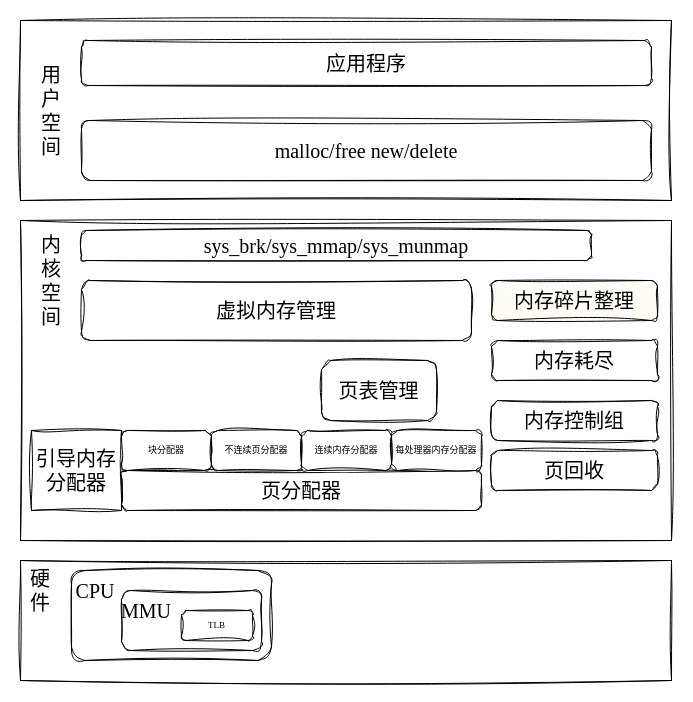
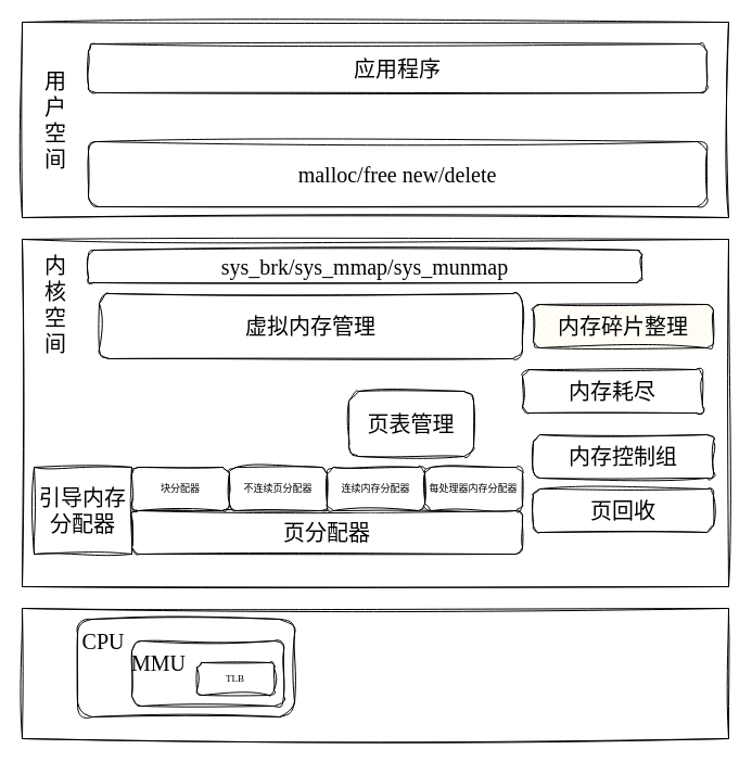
- <mxCell id="4" value="malloc/free new/delete" style="rounded=1;whiteSpace=wrap;html=1;sketch=1;hachureGap=4;jiggle=2;curveFitting=1;fontFamily=Architects Daughter;fontSource=https%3A%2F%2Ffonts.googleapis.com%2Fcss%3Ffamily%3DArchitects%2BDaughter;fontSize=20;" vertex="1" parent="1"><mxGeometry x="81" y="120" width="570" height="60" as="geometry" /></mxCell>
+ <mxCell id="4" value="malloc/free new/delete" style="rounded=1;whiteSpace=wrap;html=1;sketch=1;hachureGap=4;jiggle=2;curveFitting=1;fontFamily=Architects Daughter;fontSource=https%3A%2F%2Ffonts.googleapis.com%2Fcss%3Ffamily%3DArchitects%2BDaughter;fontSize=20;" vertex="1" parent="1"><mxGeometry x="81" y="130" width="570" height="60" as="geometry" /></mxCell>
- <mxCell id="8" value="虚拟内存管理" style="rounded=1;whiteSpace=wrap;html=1;sketch=1;hachureGap=4;jiggle=2;curveFitting=1;fontFamily=Architects Daughter;fontSource=https%3A%2F%2Ffonts.googleapis.com%2Fcss%3Ffamily%3DArchitects%2BDaughter;fontSize=20;" vertex="1" parent="1"><mxGeometry x="81" y="280" width="390" height="60" as="geometry" /></mxCell>
+ <mxCell id="8" value="虚拟内存管理" style="rounded=1;whiteSpace=wrap;html=1;sketch=1;hachureGap=4;jiggle=2;curveFitting=1;fontFamily=Architects Daughter;fontSource=https%3A%2F%2Ffonts.googleapis.com%2Fcss%3Ffamily%3DArchitects%2BDaughter;fontSize=20;" vertex="1" parent="1"><mxGeometry x="91" y="270" width="390" height="60" as="geometry" /></mxCell>
- <mxCell id="11" value="内存耗尽" style="rounded=1;whiteSpace=wrap;html=1;sketch=1;hachureGap=4;jiggle=2;curveFitting=1;fontFamily=Architects Daughter;fontSource=https%3A%2F%2Ffonts.googleapis.com%2Fcss%3Ffamily%3DArchitects%2BDaughter;fontSize=20;" vertex="1" parent="1"><mxGeometry x="491" y="340" width="166" height="40" as="geometry" /></mxCell>
+ <mxCell id="11" value="内存耗尽" style="rounded=1;whiteSpace=wrap;html=1;sketch=1;hachureGap=4;jiggle=2;curveFitting=1;fontFamily=Architects Daughter;fontSource=https%3A%2F%2Ffonts.googleapis.com%2Fcss%3Ffamily%3DArchitects%2BDaughter;fontSize=20;" vertex="1" parent="1"><mxGeometry x="481" y="340" width="166" height="40" as="geometry" /></mxCell>
- <mxCell id="22" value="硬件" style="text;html=1;strokeColor=none;fillColor=none;align=center;verticalAlign=middle;whiteSpace=wrap;rounded=0;fontSize=20;fontFamily=Architects Daughter;" vertex="1" parent="1"><mxGeometry x="20" y="560" width="40" height="60" as="geometry" /></mxCell>
